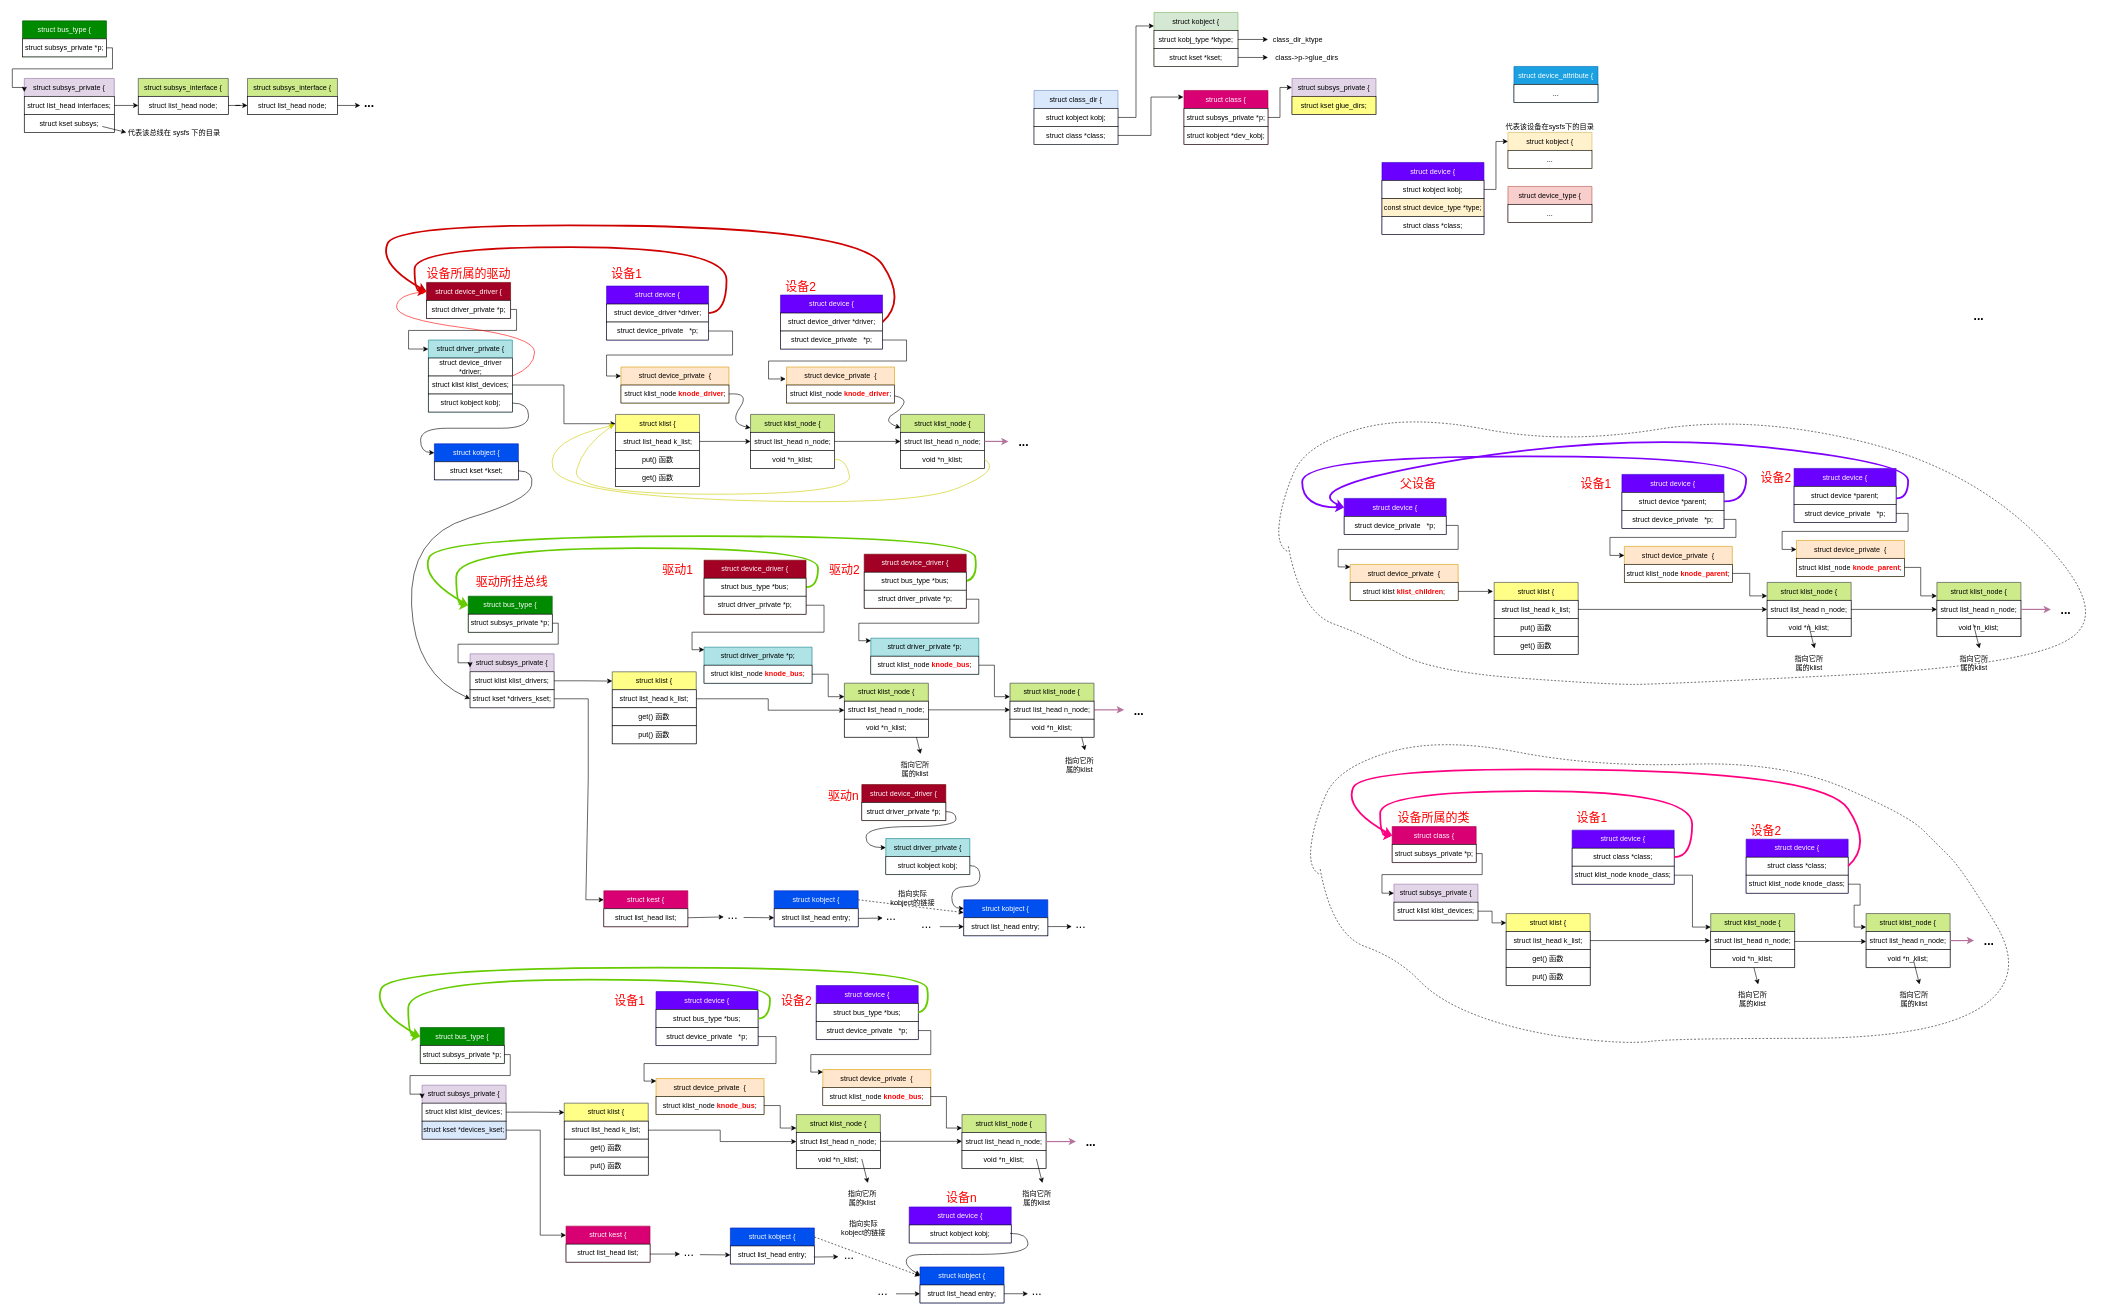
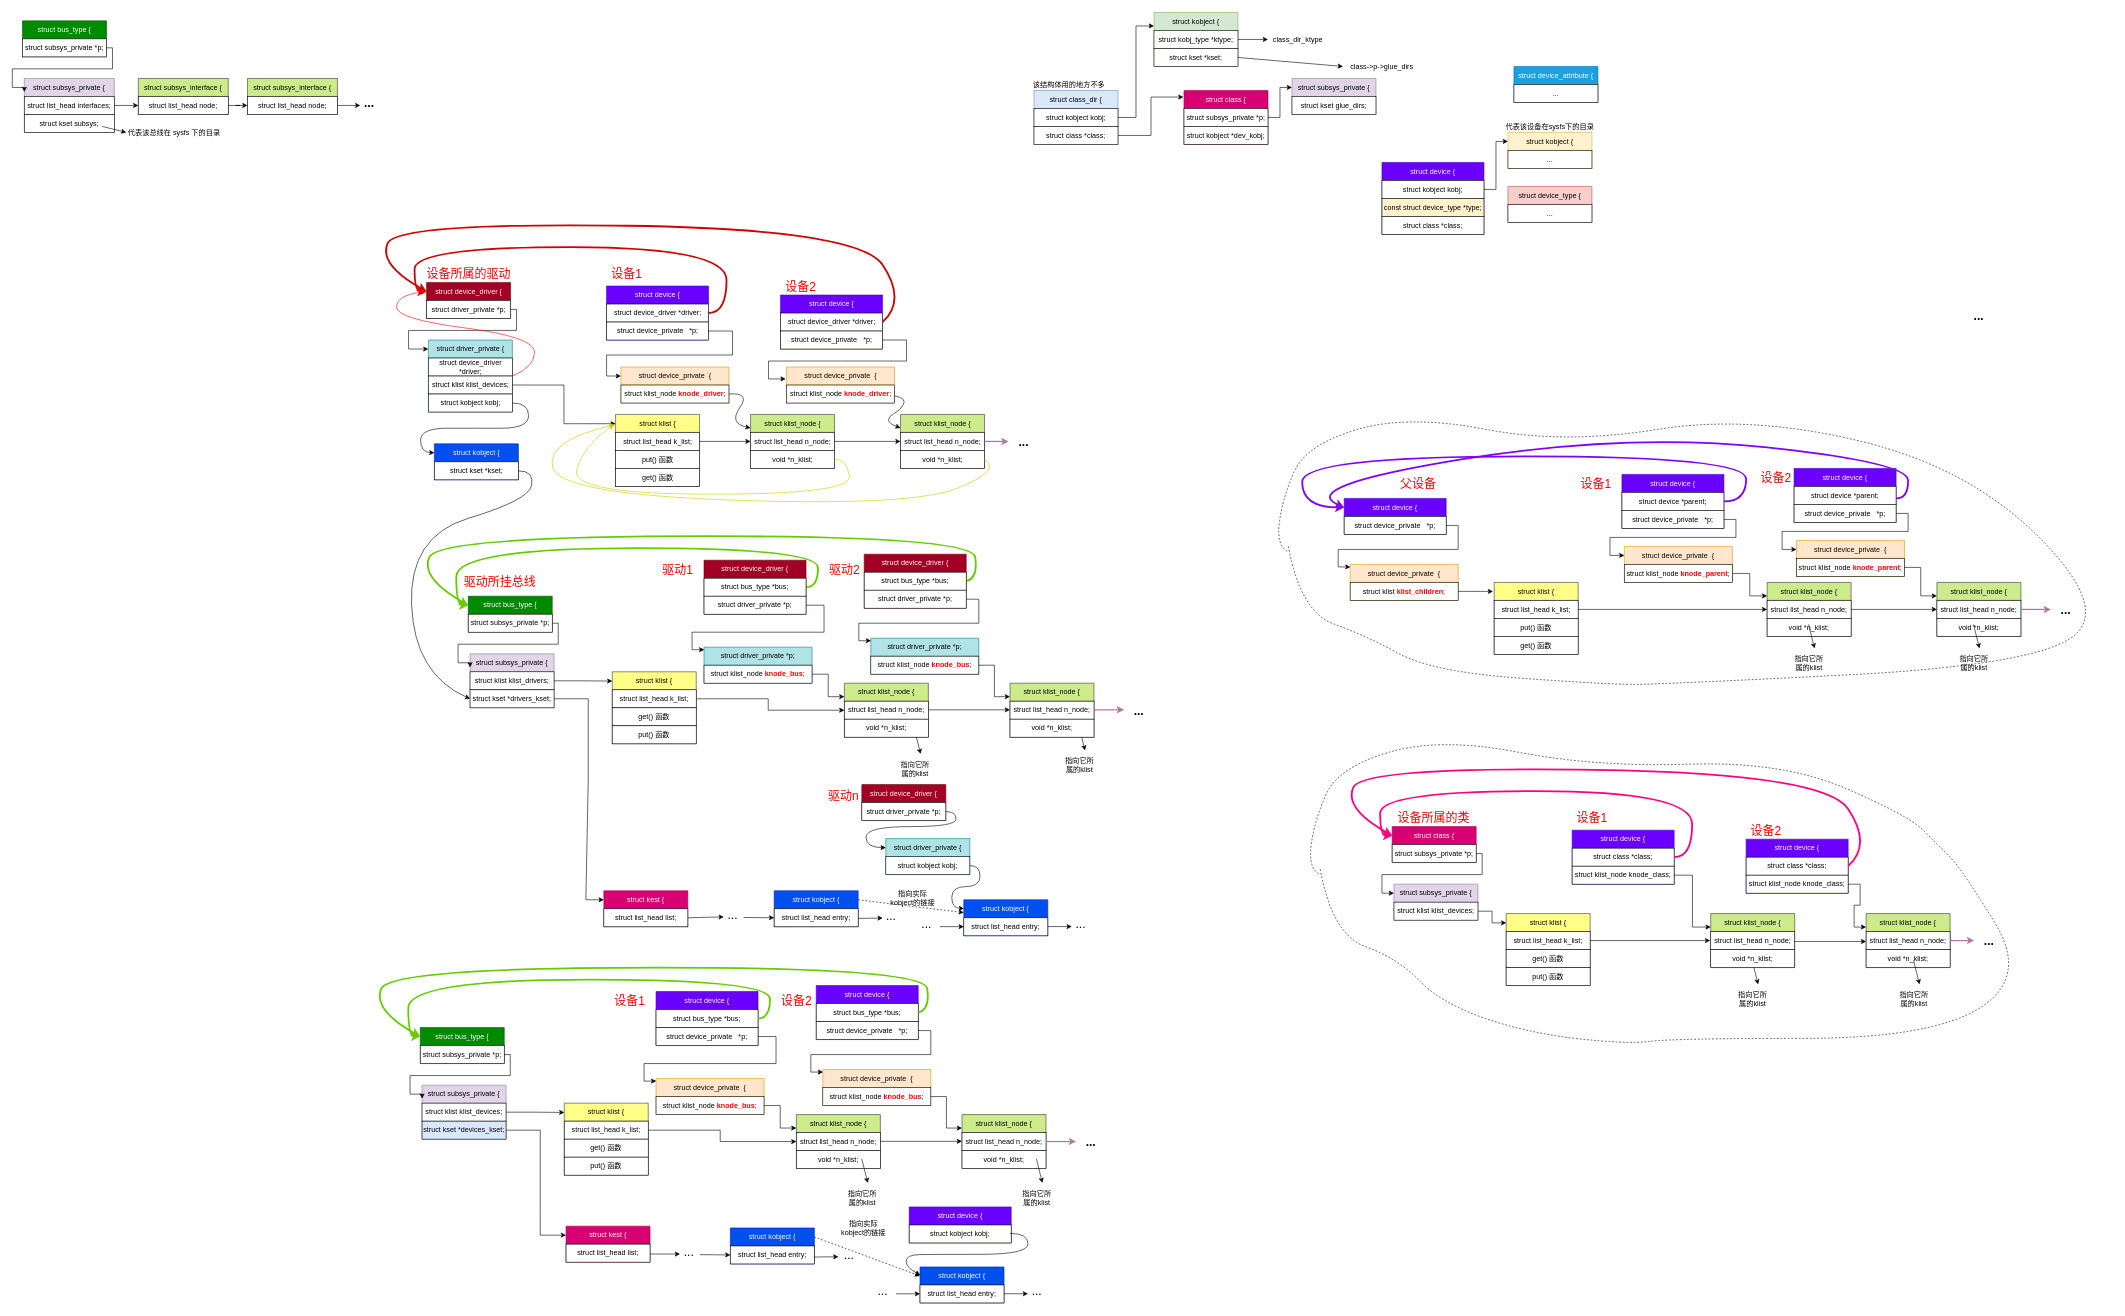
- <mxCell id="25" value="class-&amp;gt;p-&amp;gt;glue_dirs" style="text;html=1;strokeColor=none;fillColor=none;align=center;verticalAlign=middle;whiteSpace=wrap;rounded=0;" parent="1" vertex="1"><mxGeometry x="2113" y="85" width="130" height="20" as="geometry" /></mxCell>
+ <mxCell id="25" value="class-&amp;gt;p-&amp;gt;glue_dirs" style="text;html=1;strokeColor=none;fillColor=none;align=center;verticalAlign=middle;whiteSpace=wrap;rounded=0;" parent="1" vertex="1"><mxGeometry x="2238" y="100" width="130" height="20" as="geometry" /></mxCell>
+ <mxCell id="29" value="该结构体用的地方不多" style="text;html=1;strokeColor=none;fillColor=none;align=center;verticalAlign=middle;whiteSpace=wrap;rounded=0;" parent="1" vertex="1"><mxGeometry x="1720" y="130" width="123" height="20" as="geometry" /></mxCell>
- <mxCell id="31" value="struct kset glue_dirs;" style="rounded=0;whiteSpace=wrap;html=1;fillColor=#ffff88;" parent="30" vertex="1"><mxGeometry y="30" width="140" height="30" as="geometry" /></mxCell>
+ <mxCell id="31" value="struct kset glue_dirs;" style="rounded=0;whiteSpace=wrap;html=1;" parent="30" vertex="1"><mxGeometry y="30" width="140" height="30" as="geometry" /></mxCell>
- <mxCell id="190" value="&lt;font color=&quot;#ff0000&quot;&gt;&lt;span style=&quot;font-size: 20px;&quot;&gt;驱动所挂总线&lt;/span&gt;&lt;/font&gt;" style="text;html=1;strokeColor=none;fillColor=none;align=center;verticalAlign=middle;whiteSpace=wrap;rounded=0;container=0;" parent="1" vertex="1"><mxGeometry x="791.25" y="953" width="123.5" height="30" as="geometry" /></mxCell>
+ <mxCell id="190" value="&lt;font color=&quot;#ff0000&quot;&gt;&lt;span style=&quot;font-size: 20px;&quot;&gt;驱动所挂总线&lt;/span&gt;&lt;/font&gt;" style="text;html=1;strokeColor=none;fillColor=none;align=center;verticalAlign=middle;whiteSpace=wrap;rounded=0;container=0;" parent="1" vertex="1"><mxGeometry x="771.25" y="953" width="123.5" height="30" as="geometry" /></mxCell>
- <mxCell id="200" value="&lt;font style=&quot;font-size: 20px;&quot; color=&quot;#ff0000&quot;&gt;设备n&lt;/font&gt;" style="text;html=1;strokeColor=none;fillColor=none;align=center;verticalAlign=middle;whiteSpace=wrap;rounded=0;" parent="1" vertex="1"><mxGeometry x="1559.07" y="1981" width="87" height="30" as="geometry" /></mxCell>
